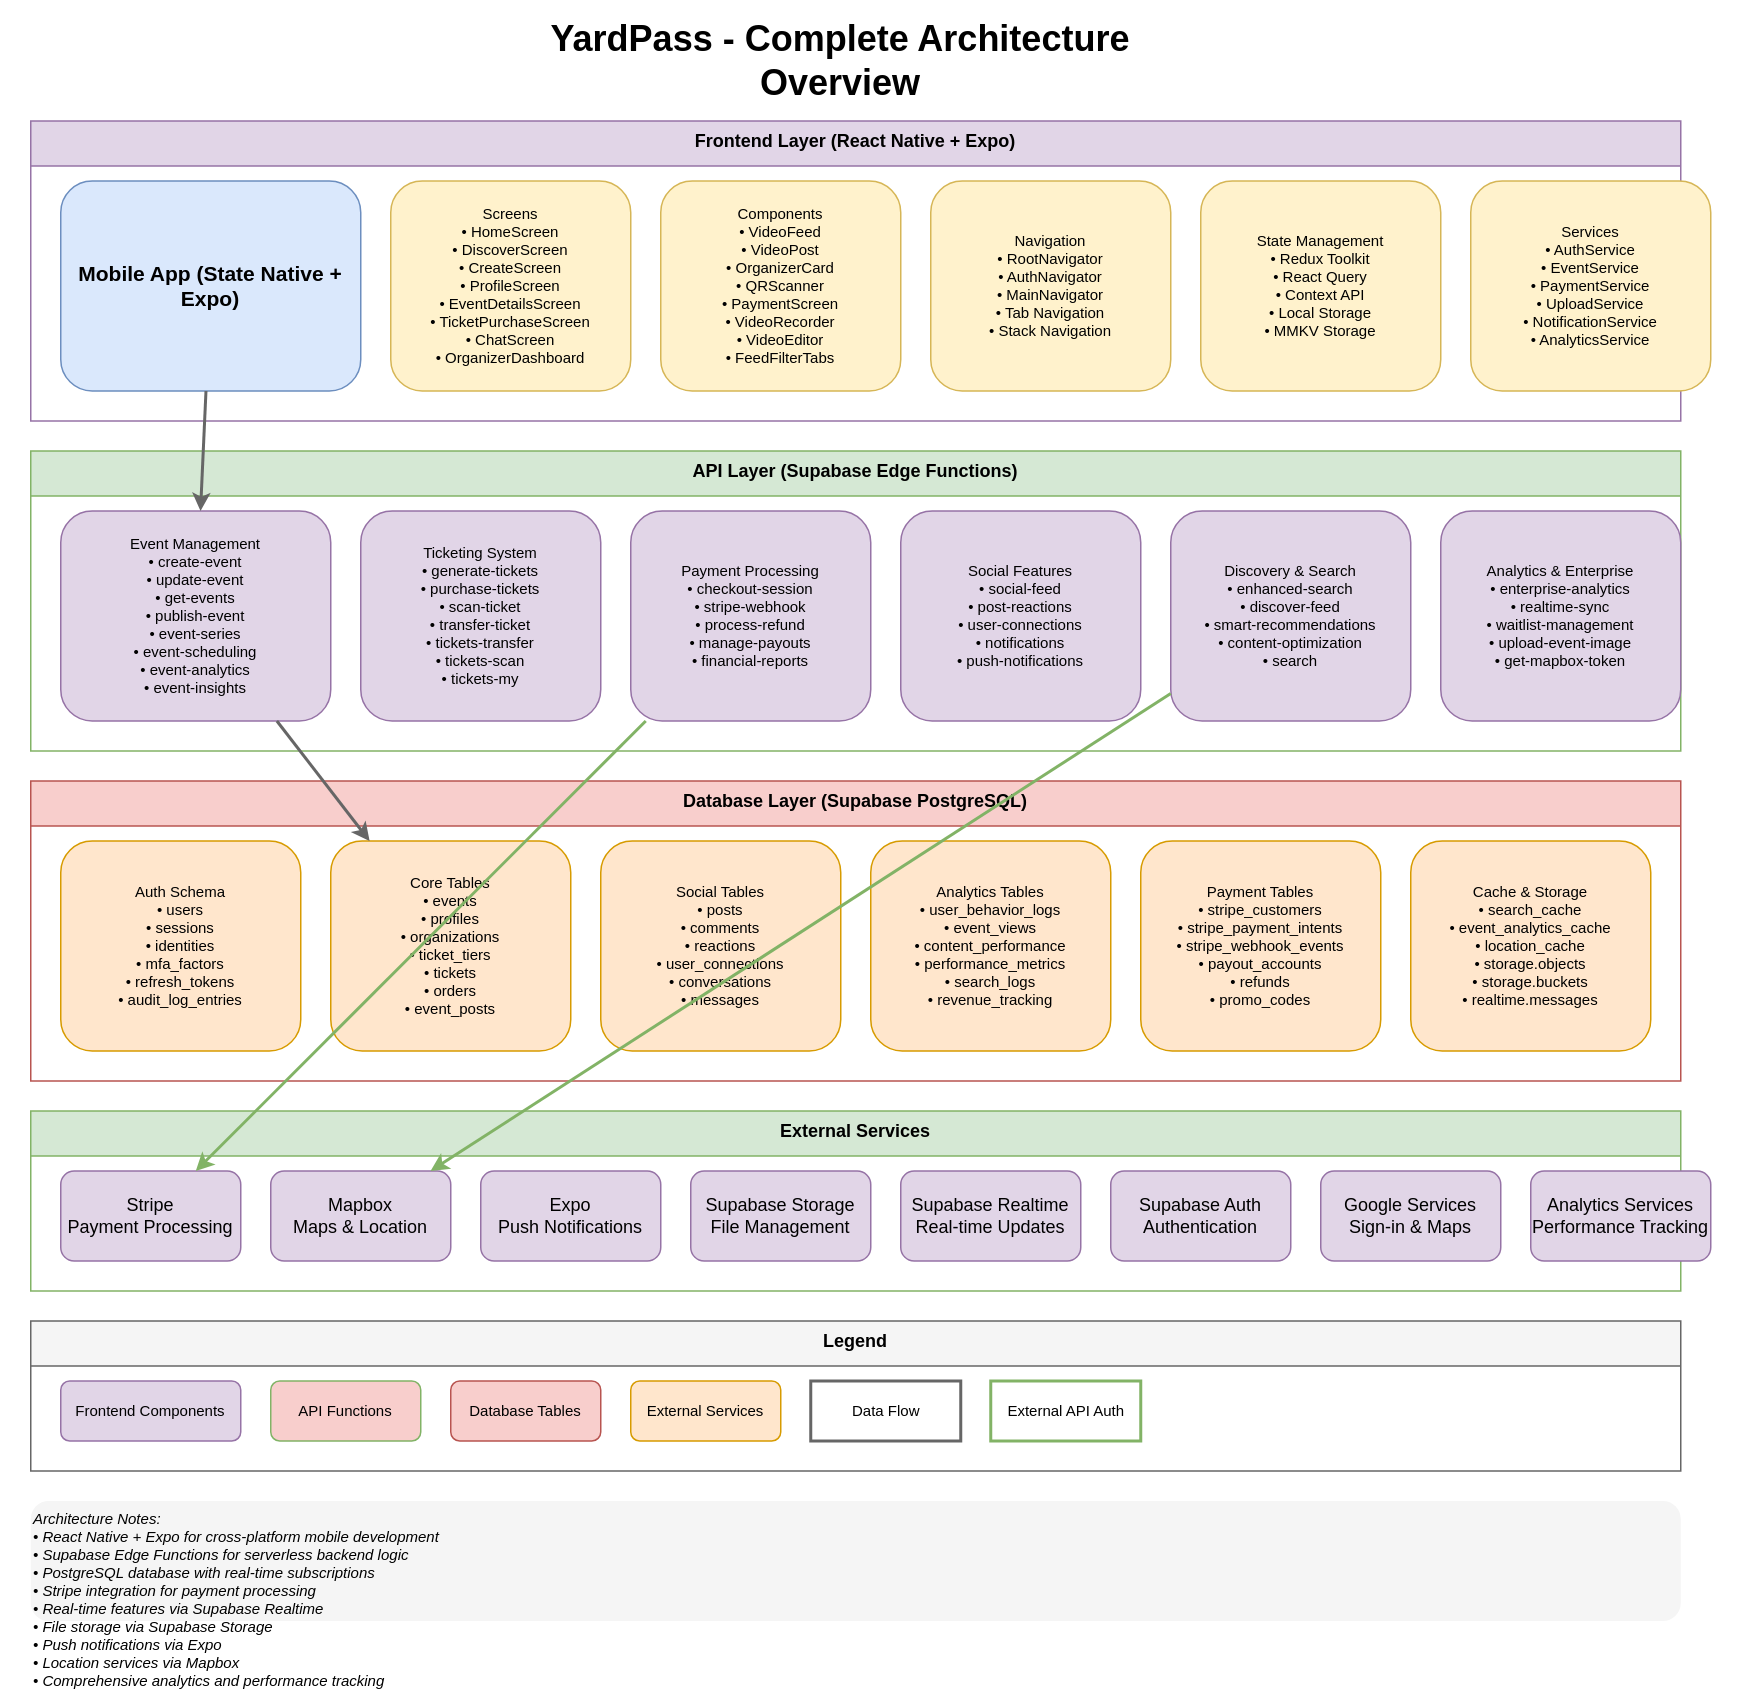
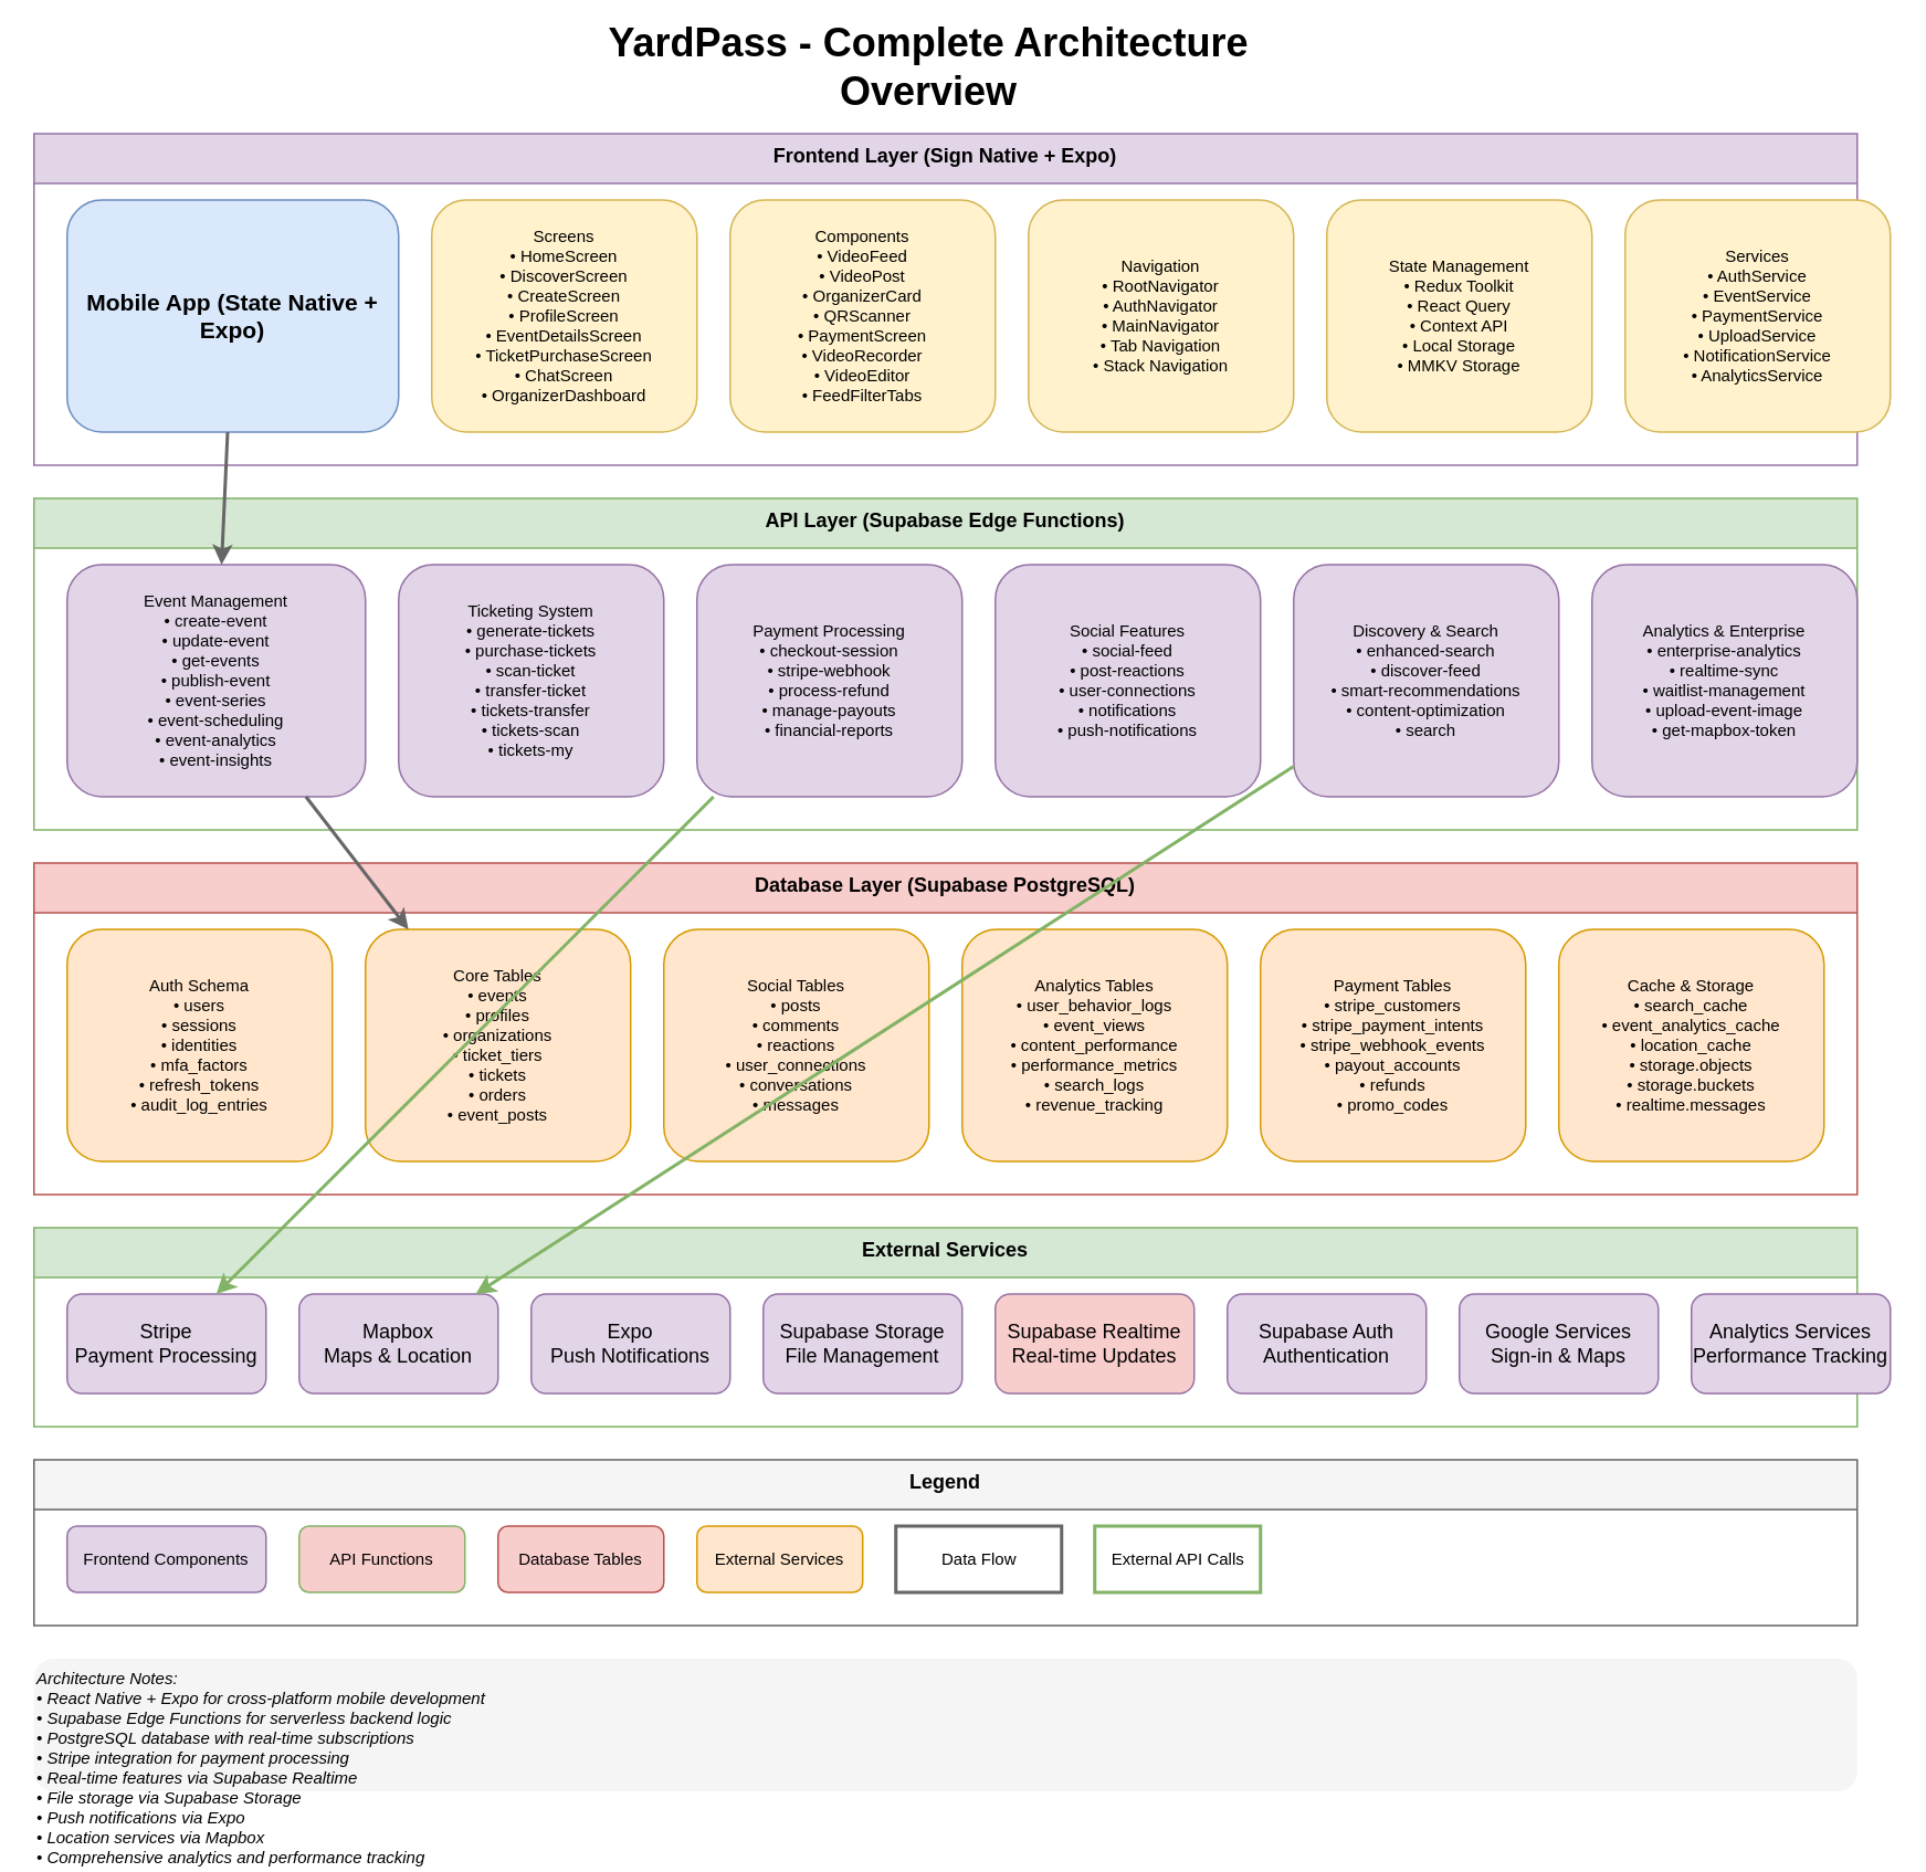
- <mxCell id="3" value="Frontend Layer (React Native + Expo)" style="swimlane;fontStyle=1;align=center;verticalAlign=top;childLayout=stackLayout;horizontal=1;startSize=30;horizontalStack=0;resizeParent=1;resizeParentMax=0;resizeLast=0;collapsible=1;marginBottom=0;fillColor=#e1d5e7;strokeColor=#9673a6;" vertex="1" parent="1"><mxGeometry x="20" y="80" width="1100" height="200" as="geometry" /></mxCell>
+ <mxCell id="3" value="Frontend Layer (Sign Native + Expo)" style="swimlane;fontStyle=1;align=center;verticalAlign=top;childLayout=stackLayout;horizontal=1;startSize=30;horizontalStack=0;resizeParent=1;resizeParentMax=0;resizeLast=0;collapsible=1;marginBottom=0;fillColor=#e1d5e7;strokeColor=#9673a6;" vertex="1" parent="1"><mxGeometry x="20" y="80" width="1100" height="200" as="geometry" /></mxCell>
- <mxCell id="29" value="Supabase Realtime&#10;Real-time Updates" style="rounded=1;whiteSpace=wrap;html=1;fillColor=#e1d5e7;strokeColor=#9673a6;fontSize=12;" vertex="1" parent="24"><mxGeometry x="580" y="40" width="120" height="60" as="geometry" /></mxCell>
+ <mxCell id="29" value="Supabase Realtime&#10;Real-time Updates" style="rounded=1;whiteSpace=wrap;html=1;fillColor=#f8cecc;strokeColor=#9673a6;fontSize=12;" vertex="1" parent="24"><mxGeometry x="580" y="40" width="120" height="60" as="geometry" /></mxCell>
- <mxCell id="43" value="External API Auth" style="endArrow=classic;html=1;rounded=0;strokeWidth=2;strokeColor=#82b366;fontSize=10;" vertex="1" parent="37"><mxGeometry x="640" y="40" width="100" height="40" as="geometry" /></mxCell>
+ <mxCell id="43" value="External API Calls" style="endArrow=classic;html=1;rounded=0;strokeWidth=2;strokeColor=#82b366;fontSize=10;" vertex="1" parent="37"><mxGeometry x="640" y="40" width="100" height="40" as="geometry" /></mxCell>
